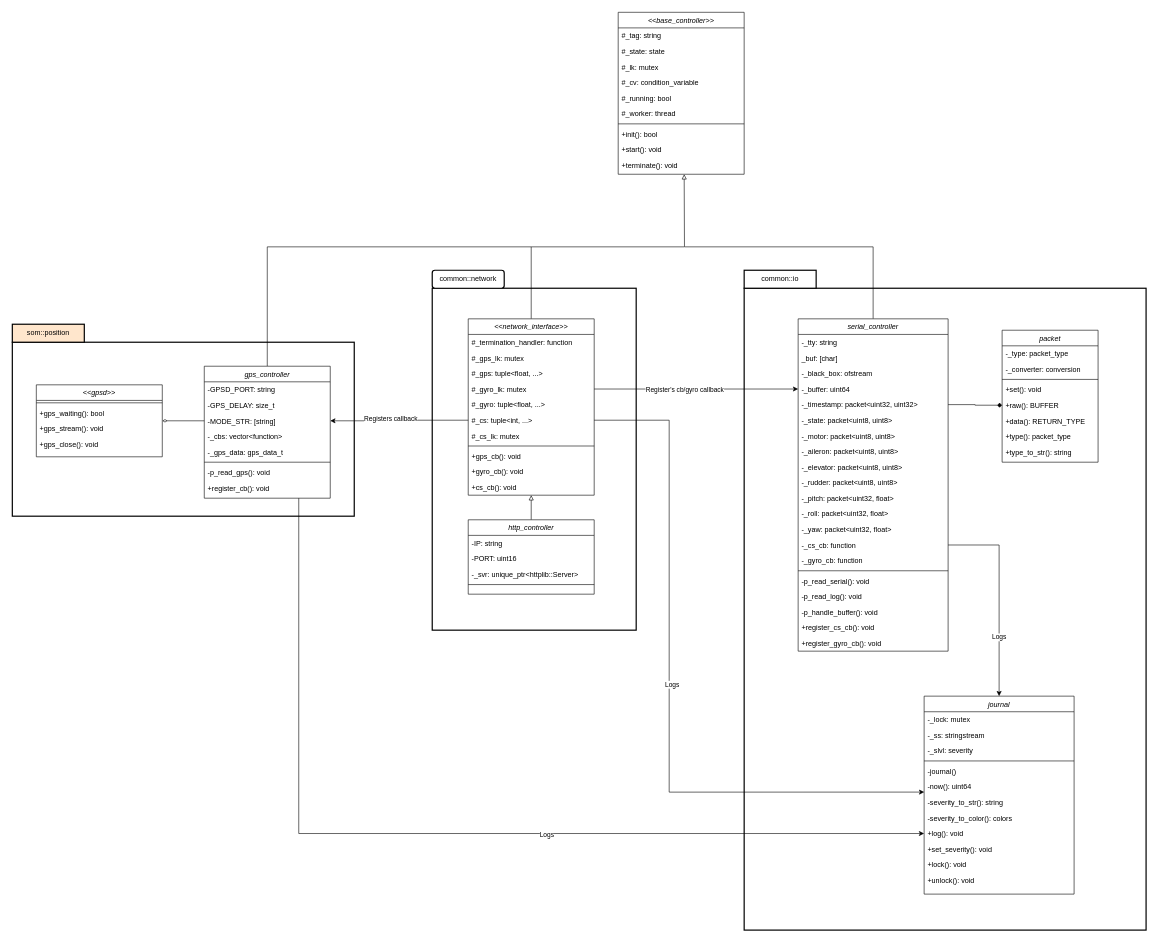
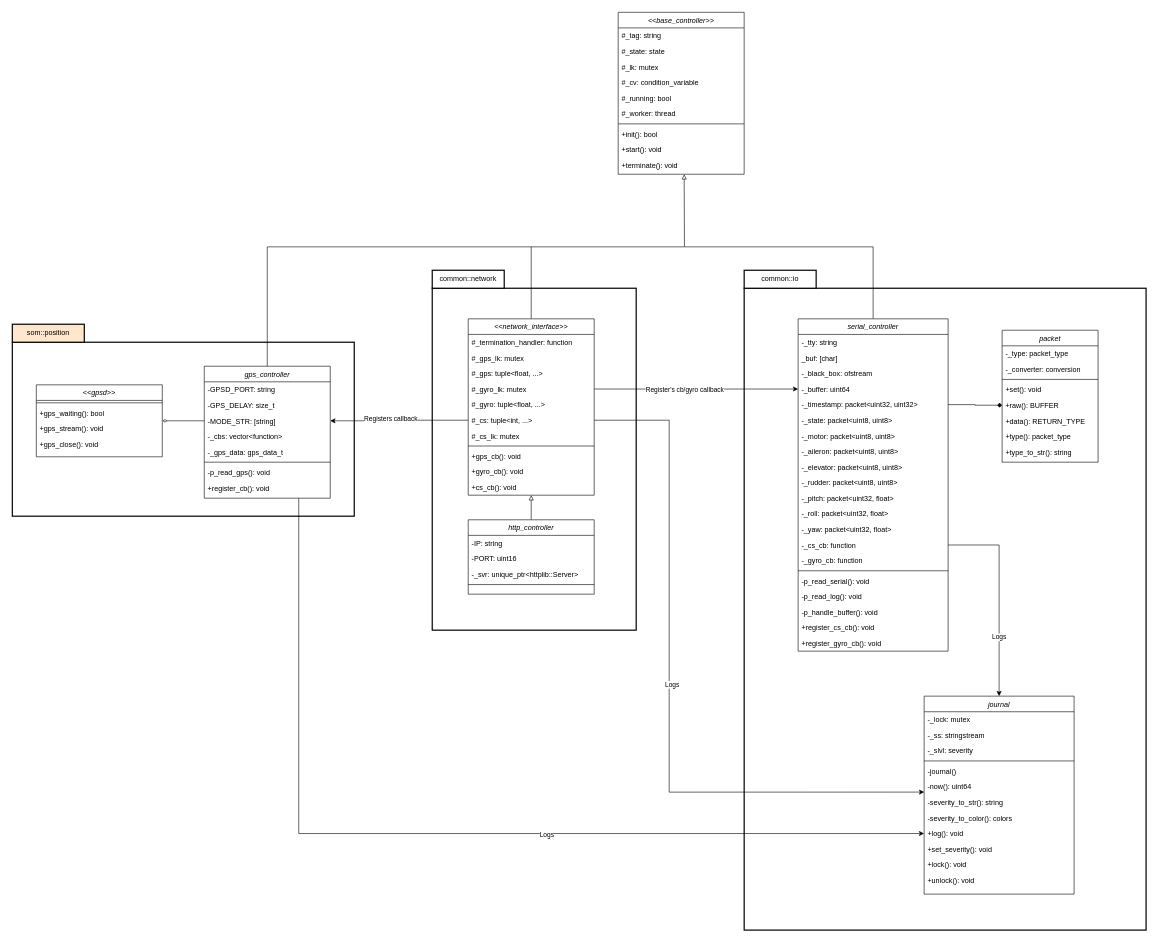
- <mxCell id="86" value="common::network" style="whiteSpace=wrap;html=1;strokeWidth=2;rounded=1;" parent="1" vertex="1"><mxGeometry x="720" y="450" width="120" height="30" as="geometry" /></mxCell>
+ <mxCell id="86" value="common::network" style="rounded=0;whiteSpace=wrap;html=1;strokeWidth=2;" parent="1" vertex="1"><mxGeometry x="720" y="450" width="120" height="30" as="geometry" /></mxCell>
